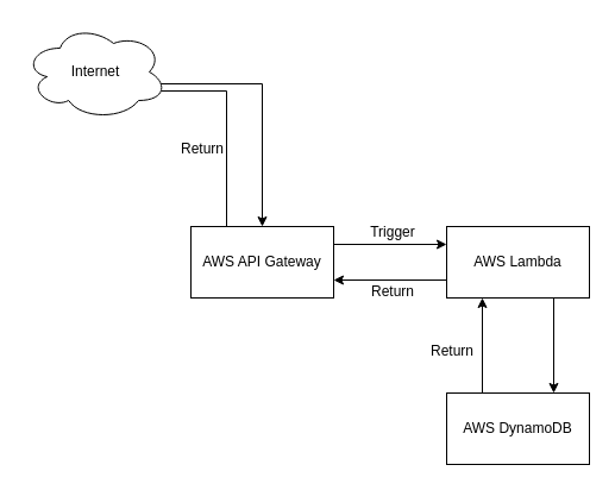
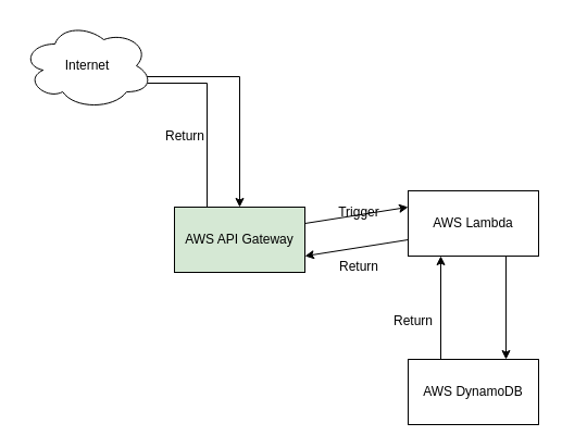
- <mxCell id="2" value="AWS API Gateway" style="rounded=0;whiteSpace=wrap;html=1;" parent="1" vertex="1"><mxGeometry x="160" y="190" width="120" height="60" as="geometry" /></mxCell>
+ <mxCell id="2" value="AWS API Gateway" style="rounded=0;whiteSpace=wrap;html=1;fillColor=#d5e8d4;" parent="1" vertex="1"><mxGeometry x="160" y="190" width="120" height="60" as="geometry" /></mxCell>
- <mxCell id="3" value="AWS Lambda" style="rounded=0;whiteSpace=wrap;html=1;" parent="1" vertex="1"><mxGeometry x="375" y="190" width="120" height="60" as="geometry" /></mxCell>
+ <mxCell id="3" value="AWS Lambda" style="rounded=0;whiteSpace=wrap;html=1;" parent="1" vertex="1"><mxGeometry x="375" y="175" width="120" height="60" as="geometry" /></mxCell>
